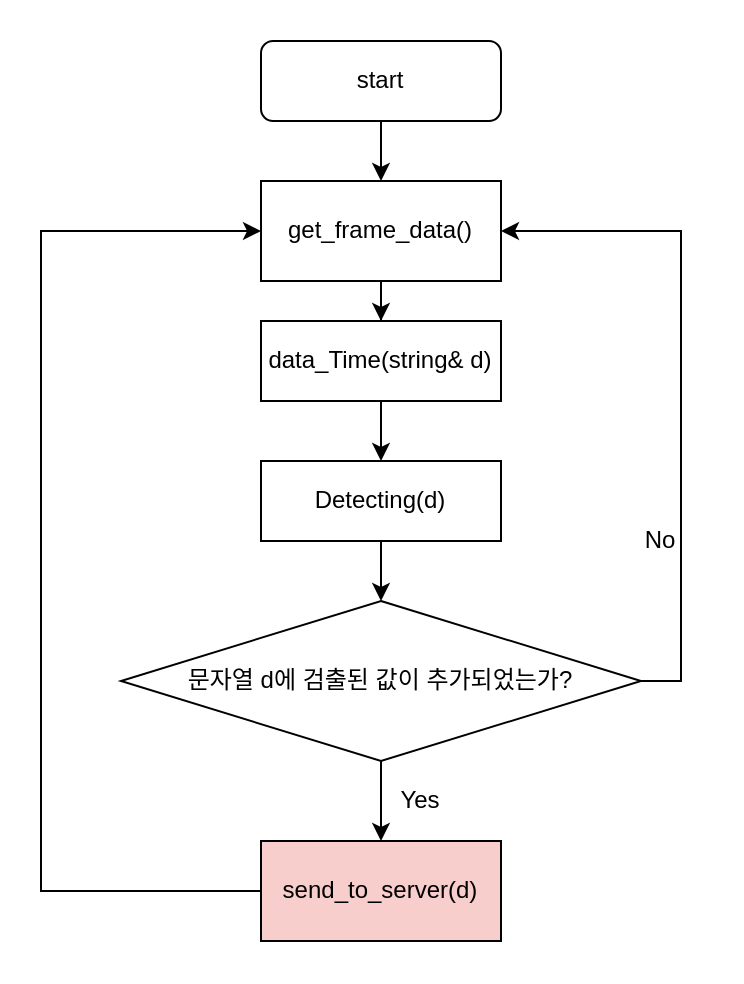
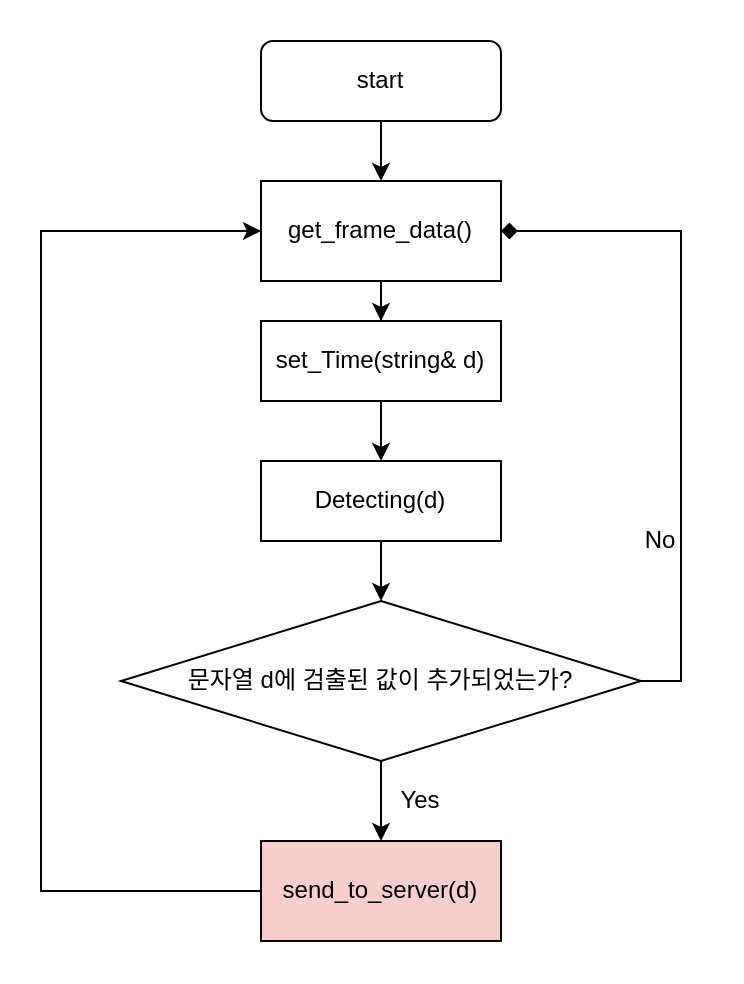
- <mxCell id="11" style="edgeStyle=orthogonalEdgeStyle;rounded=0;orthogonalLoop=1;jettySize=auto;html=1;exitX=1;exitY=0.5;exitDx=0;exitDy=0;entryX=1;entryY=0.5;entryDx=0;entryDy=0;" edge="1" parent="1" source="12" target="5"><mxGeometry relative="1" as="geometry"><mxPoint x="390" y="100" as="targetPoint" /><Array as="points"><mxPoint x="340" y="340" /><mxPoint x="340" y="115" /></Array></mxGeometry></mxCell>
+ <mxCell id="11" style="edgeStyle=orthogonalEdgeStyle;rounded=0;orthogonalLoop=1;jettySize=auto;html=1;exitX=1;exitY=0.5;exitDx=0;exitDy=0;entryX=1;entryY=0.5;entryDx=0;entryDy=0;endArrow=diamond;" edge="1" parent="1" source="12" target="5"><mxGeometry relative="1" as="geometry"><mxPoint x="390" y="100" as="targetPoint" /><Array as="points"><mxPoint x="340" y="340" /><mxPoint x="340" y="115" /></Array></mxGeometry></mxCell>
- <mxCell id="7" value="data_Time(string&amp;amp; d)" style="rounded=0;whiteSpace=wrap;html=1;" vertex="1" parent="1"><mxGeometry x="130" y="160" width="120" height="40" as="geometry" /></mxCell>
+ <mxCell id="7" value="set_Time(string&amp;amp; d)" style="rounded=0;whiteSpace=wrap;html=1;" vertex="1" parent="1"><mxGeometry x="130" y="160" width="120" height="40" as="geometry" /></mxCell>
